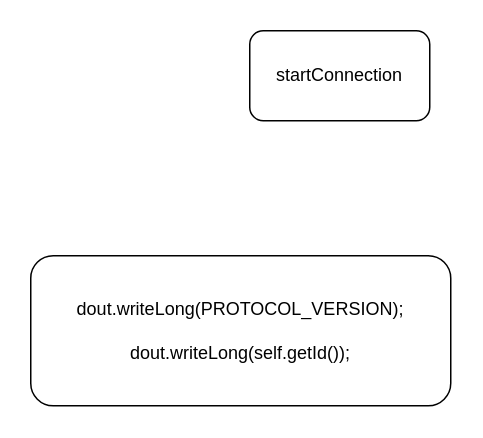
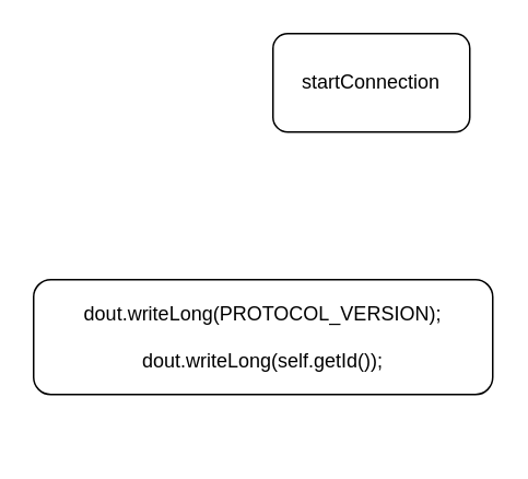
- <mxCell id="3" value="&lt;div&gt;dout.writeLong(PROTOCOL_VERSION);&lt;/div&gt;&lt;div&gt;&lt;span&gt;&lt;br&gt;&lt;/span&gt;&lt;/div&gt;&lt;div&gt;&lt;span&gt;dout.writeLong(self.getId());&lt;/span&gt;&lt;/div&gt;" style="rounded=1;whiteSpace=wrap;html=1;" vertex="1" parent="1"><mxGeometry x="20" y="170" width="280" height="100" as="geometry" /></mxCell>
+ <mxCell id="3" value="&lt;div&gt;dout.writeLong(PROTOCOL_VERSION);&lt;/div&gt;&lt;div&gt;&lt;span&gt;&lt;br&gt;&lt;/span&gt;&lt;/div&gt;&lt;div&gt;&lt;span&gt;dout.writeLong(self.getId());&lt;/span&gt;&lt;/div&gt;" style="rounded=1;whiteSpace=wrap;html=1;" vertex="1" parent="1"><mxGeometry x="20" y="170" width="280" height="70" as="geometry" /></mxCell>
